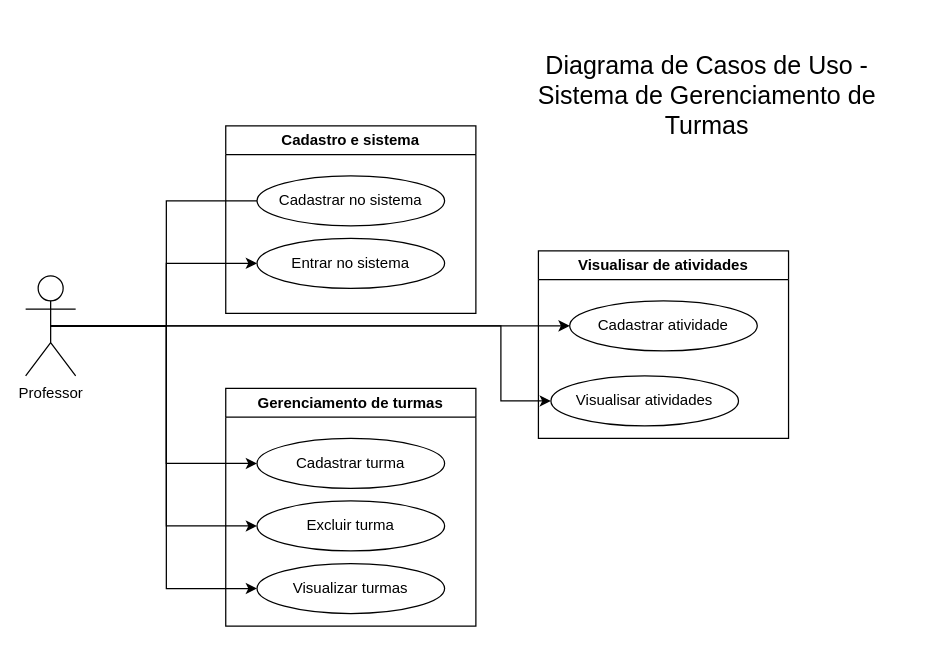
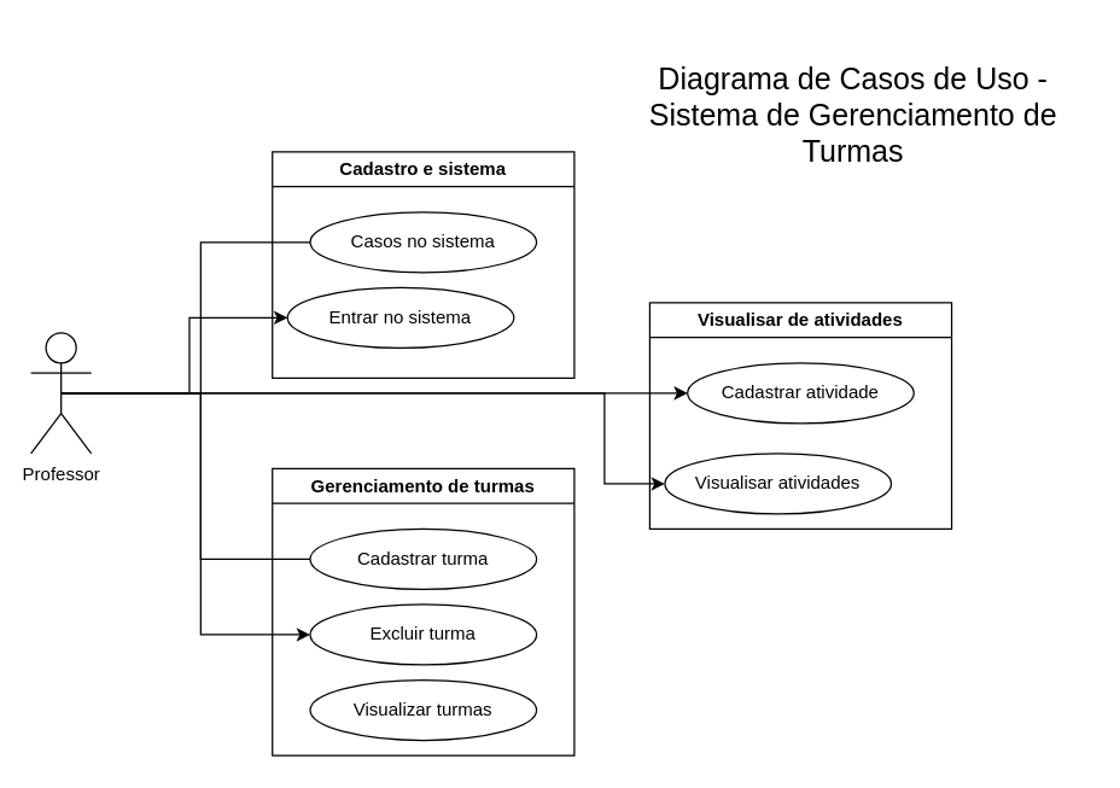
- <mxCell id="11" value="Cadastrar no sistema" style="ellipse;whiteSpace=wrap;html=1;" vertex="1" parent="10"><mxGeometry x="25" y="40" width="150" height="40" as="geometry" /></mxCell>
+ <mxCell id="11" value="Casos no sistema" style="ellipse;whiteSpace=wrap;html=1;" vertex="1" parent="10"><mxGeometry x="25" y="40" width="150" height="40" as="geometry" /></mxCell>
- <mxCell id="12" value="Entrar no sistema" style="ellipse;whiteSpace=wrap;html=1;" vertex="1" parent="10"><mxGeometry x="25" y="90" width="150" height="40" as="geometry" /></mxCell>
+ <mxCell id="12" value="Entrar no sistema" style="ellipse;whiteSpace=wrap;html=1;" vertex="1" parent="10"><mxGeometry x="10" y="90" width="150" height="40" as="geometry" /></mxCell>
- <mxCell id="6" style="edgeStyle=orthogonalEdgeStyle;rounded=0;orthogonalLoop=1;jettySize=auto;html=1;exitX=0.5;exitY=0.5;exitDx=0;exitDy=0;exitPerimeter=0;entryX=0;entryY=0.5;entryDx=0;entryDy=0;" edge="1" parent="1" source="9" target="14"><mxGeometry relative="1" as="geometry" /></mxCell>
+ <mxCell id="6" style="edgeStyle=orthogonalEdgeStyle;rounded=0;orthogonalLoop=1;jettySize=auto;html=1;exitX=0.5;exitY=0.5;exitDx=0;exitDy=0;exitPerimeter=0;entryX=0;entryY=0.5;entryDx=0;entryDy=0;endArrow=none;" edge="1" parent="1" source="9" target="14"><mxGeometry relative="1" as="geometry" /></mxCell>
- <mxCell id="8" style="edgeStyle=orthogonalEdgeStyle;rounded=0;orthogonalLoop=1;jettySize=auto;html=1;exitX=0.5;exitY=0.5;exitDx=0;exitDy=0;exitPerimeter=0;entryX=0;entryY=0.5;entryDx=0;entryDy=0;" edge="1" parent="1" source="9" target="16"><mxGeometry relative="1" as="geometry" /></mxCell>
